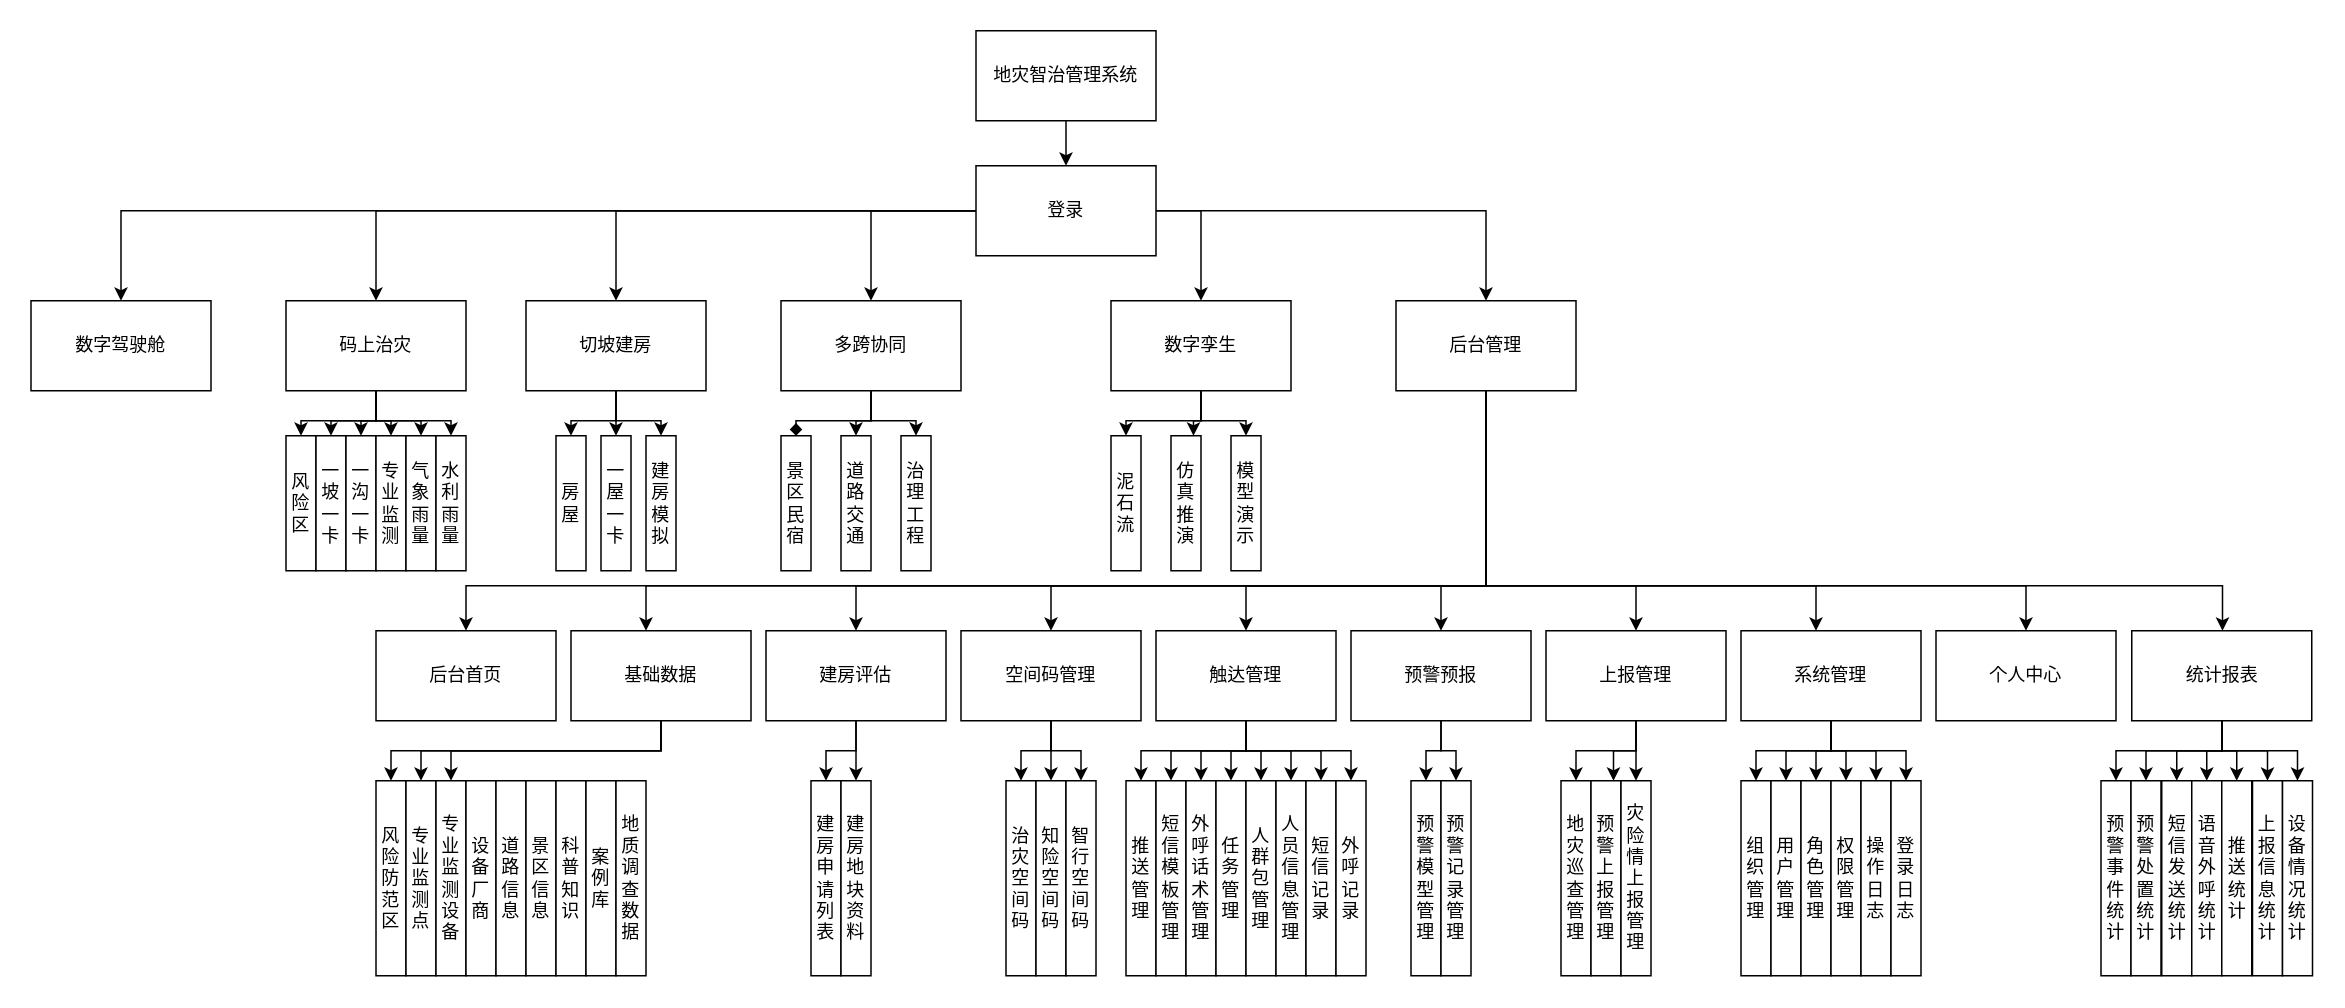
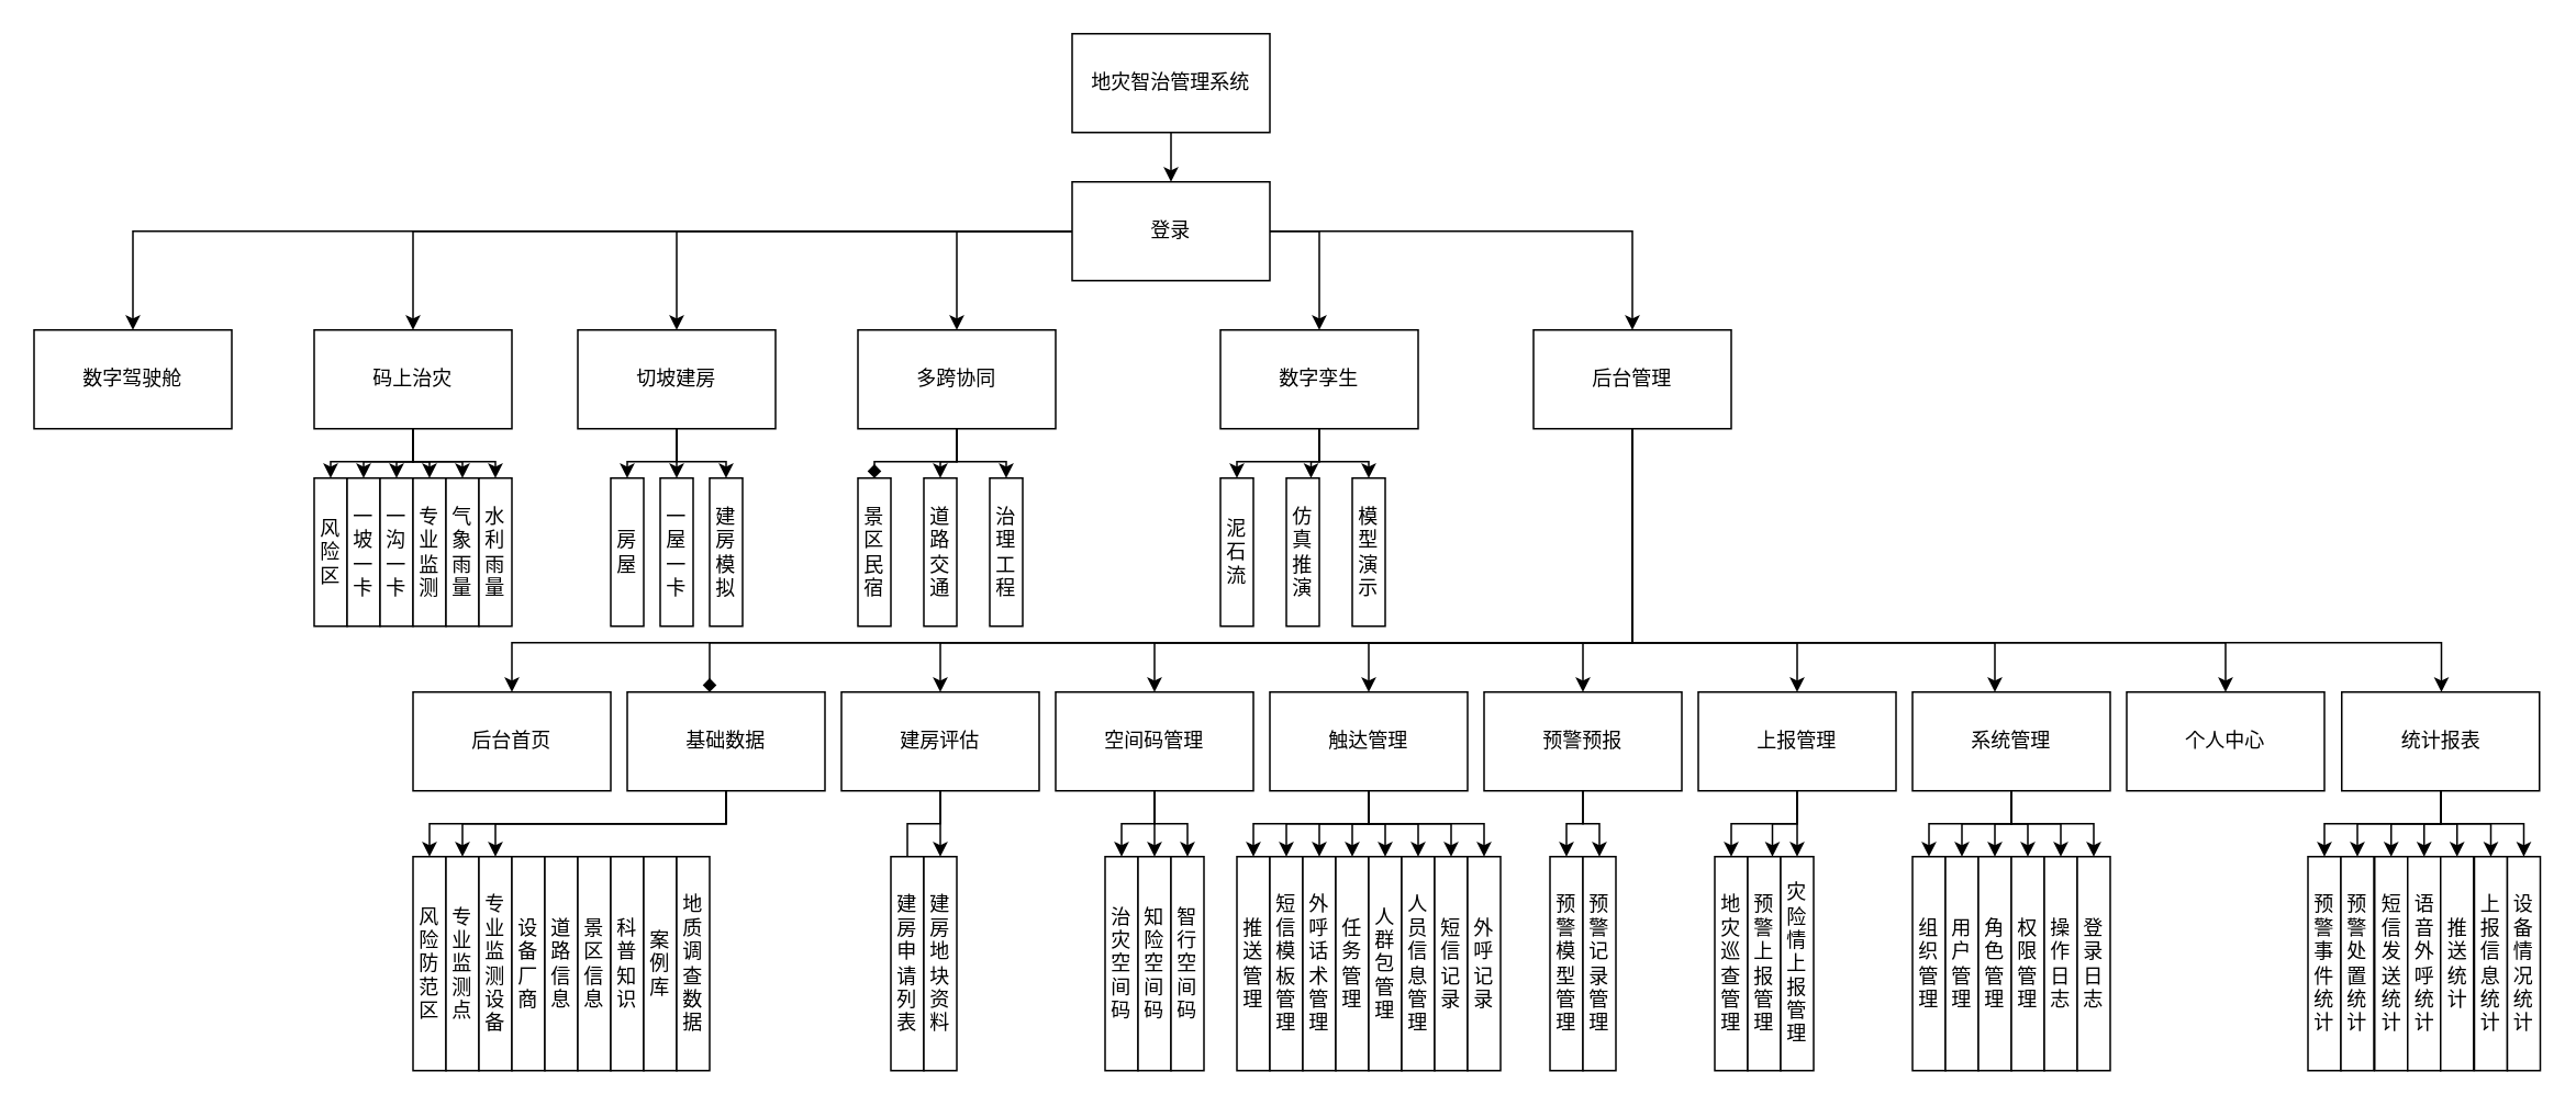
- <mxCell id="28" style="edgeStyle=orthogonalEdgeStyle;rounded=0;orthogonalLoop=1;jettySize=auto;html=1;exitX=0.5;exitY=1;exitDx=0;exitDy=0;labelBackgroundColor=default;fontColor=default;strokeColor=default;" parent="1" source="37" target="46" edge="1"><mxGeometry relative="1" as="geometry"><Array as="points"><mxPoint x="990" y="390" /><mxPoint x="430" y="390" /></Array></mxGeometry></mxCell>
+ <mxCell id="28" style="edgeStyle=orthogonalEdgeStyle;rounded=0;orthogonalLoop=1;jettySize=auto;html=1;exitX=0.5;exitY=1;exitDx=0;exitDy=0;labelBackgroundColor=default;fontColor=default;strokeColor=default;endArrow=diamond;" parent="1" source="37" target="46" edge="1"><mxGeometry relative="1" as="geometry"><Array as="points"><mxPoint x="990" y="390" /><mxPoint x="430" y="390" /></Array></mxGeometry></mxCell>
- <mxCell id="47" value="" style="edgeStyle=orthogonalEdgeStyle;rounded=0;orthogonalLoop=1;jettySize=auto;html=1;labelBackgroundColor=default;fontColor=default;strokeColor=default;" parent="1" source="49" target="95" edge="1"><mxGeometry relative="1" as="geometry" /></mxCell>
+ <mxCell id="47" value="" style="edgeStyle=orthogonalEdgeStyle;rounded=0;orthogonalLoop=1;jettySize=auto;html=1;labelBackgroundColor=default;fontColor=default;strokeColor=default;endArrow=none;" parent="1" source="49" target="95" edge="1"><mxGeometry relative="1" as="geometry" /></mxCell>
